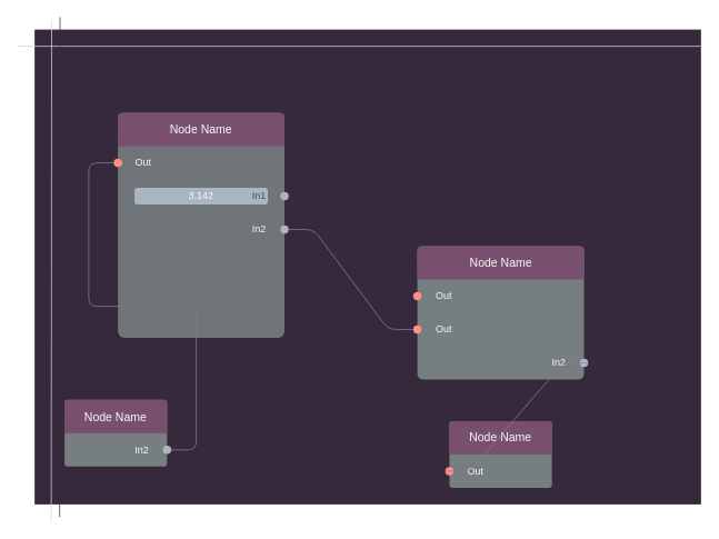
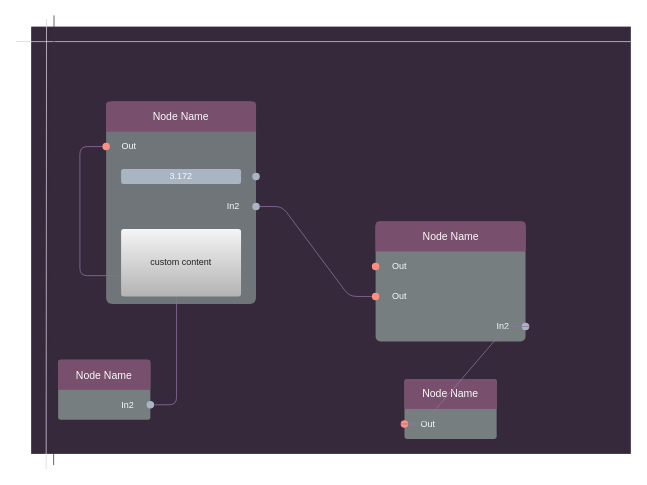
- <mxCell id="13" value="&lt;font color=&quot;#F7F7F7&quot;&gt;3.142&lt;/font&gt;" style="rounded=1;whiteSpace=wrap;html=1;shadow=0;glass=0;comic=0;fillColor=#AAB5C4;strokeColor=none;" parent="1" vertex="1"><mxGeometry x="161" y="225" width="160" height="20" as="geometry" /></mxCell>
+ <mxCell id="13" value="&lt;font color=&quot;#F7F7F7&quot;&gt;3.172&lt;/font&gt;" style="rounded=1;whiteSpace=wrap;html=1;shadow=0;glass=0;comic=0;fillColor=#AAB5C4;strokeColor=none;" parent="1" vertex="1"><mxGeometry x="161" y="225" width="160" height="20" as="geometry" /></mxCell>
- <mxCell id="14" value="&lt;div align=&quot;right&quot;&gt;&lt;font color=&quot;#4D4D4D&quot;&gt;In1&lt;/font&gt;&lt;/div&gt;" style="text;html=1;align=right;verticalAlign=middle;whiteSpace=wrap;rounded=0;shadow=0;glass=0;comic=0;" parent="1" vertex="1"><mxGeometry x="281" y="225" width="40" height="20" as="geometry" /></mxCell>
+ <mxCell id="15" value="&lt;font color=&quot;#212121&quot;&gt;custom content&lt;/font&gt;" style="rounded=1;whiteSpace=wrap;html=1;shadow=0;glass=0;comic=0;fillColor=#f5f5f5;strokeColor=none;arcSize=4;gradientColor=#b3b3b3;" parent="1" vertex="1"><mxGeometry x="161" y="305" width="160" height="90" as="geometry" /></mxCell>
